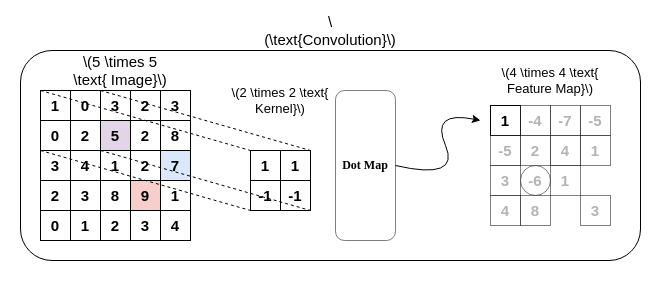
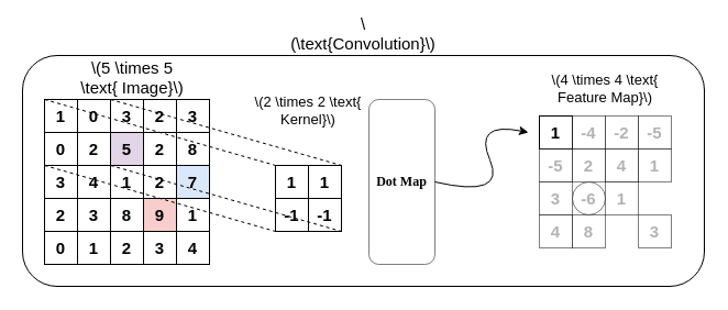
- <mxCell id="37" value="&lt;font style=&quot;font-size: 15px&quot; color=&quot;#b3b3b3&quot;&gt;&lt;b&gt;-7&lt;/b&gt;&lt;/font&gt;" style="whiteSpace=wrap;html=1;aspect=fixed;strokeColor=#000000;opacity=50;" vertex="1" parent="1"><mxGeometry x="550" y="105" width="30" height="30" as="geometry" /></mxCell>
+ <mxCell id="37" value="&lt;font style=&quot;font-size: 15px&quot; color=&quot;#b3b3b3&quot;&gt;&lt;b&gt;-2&lt;/b&gt;&lt;/font&gt;" style="whiteSpace=wrap;html=1;aspect=fixed;strokeColor=#000000;opacity=50;" vertex="1" parent="1"><mxGeometry x="550" y="105" width="30" height="30" as="geometry" /></mxCell>
